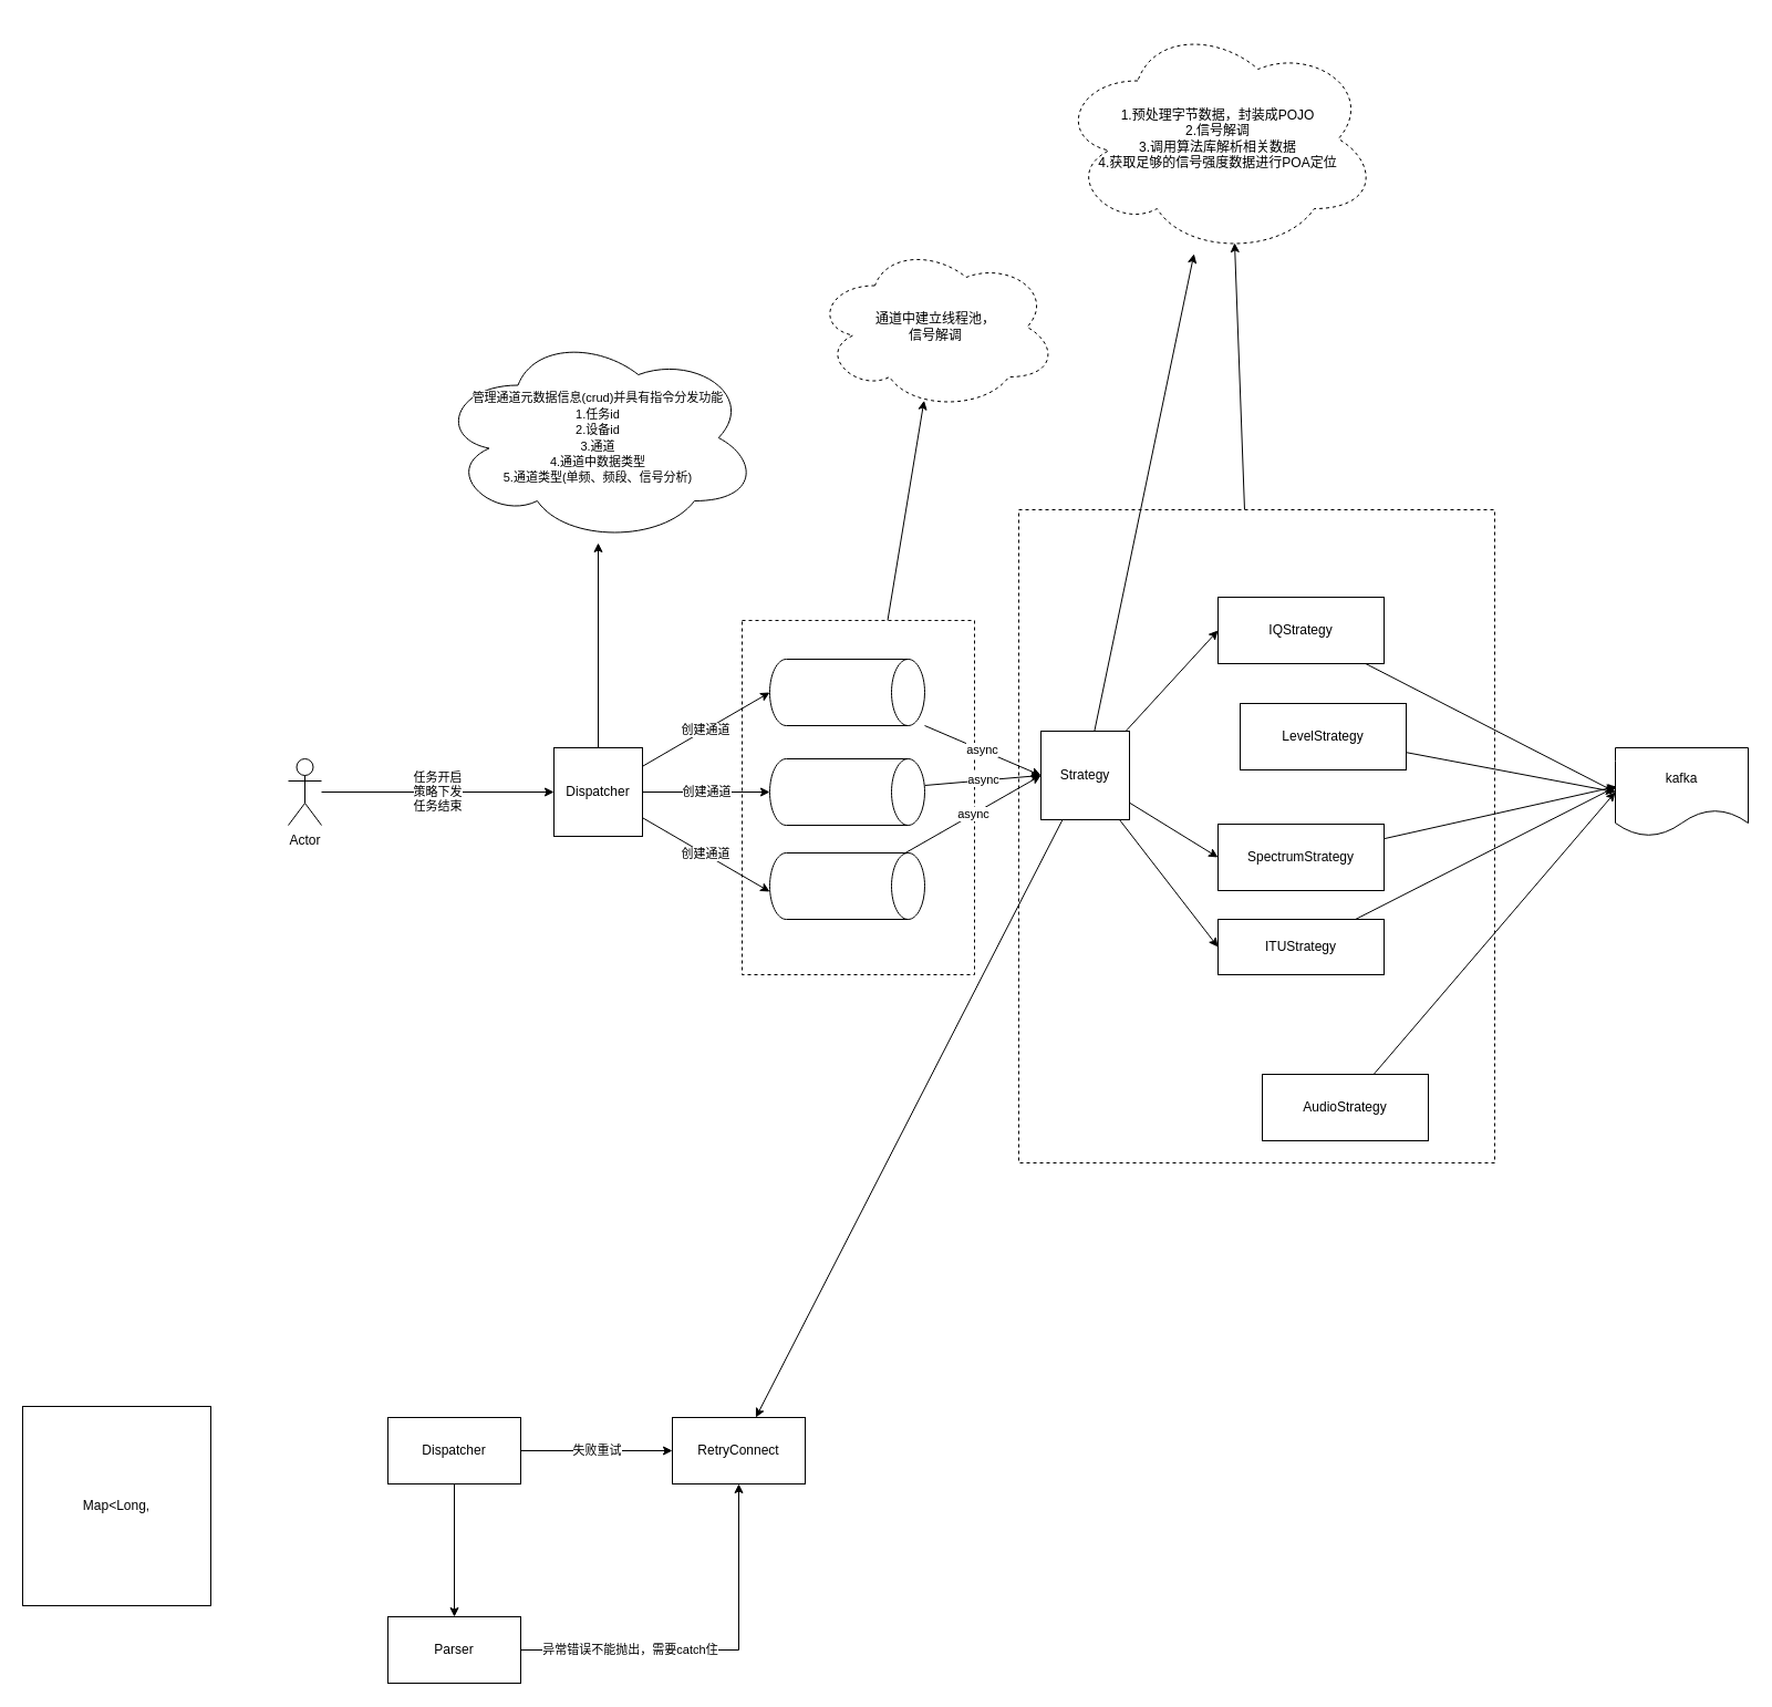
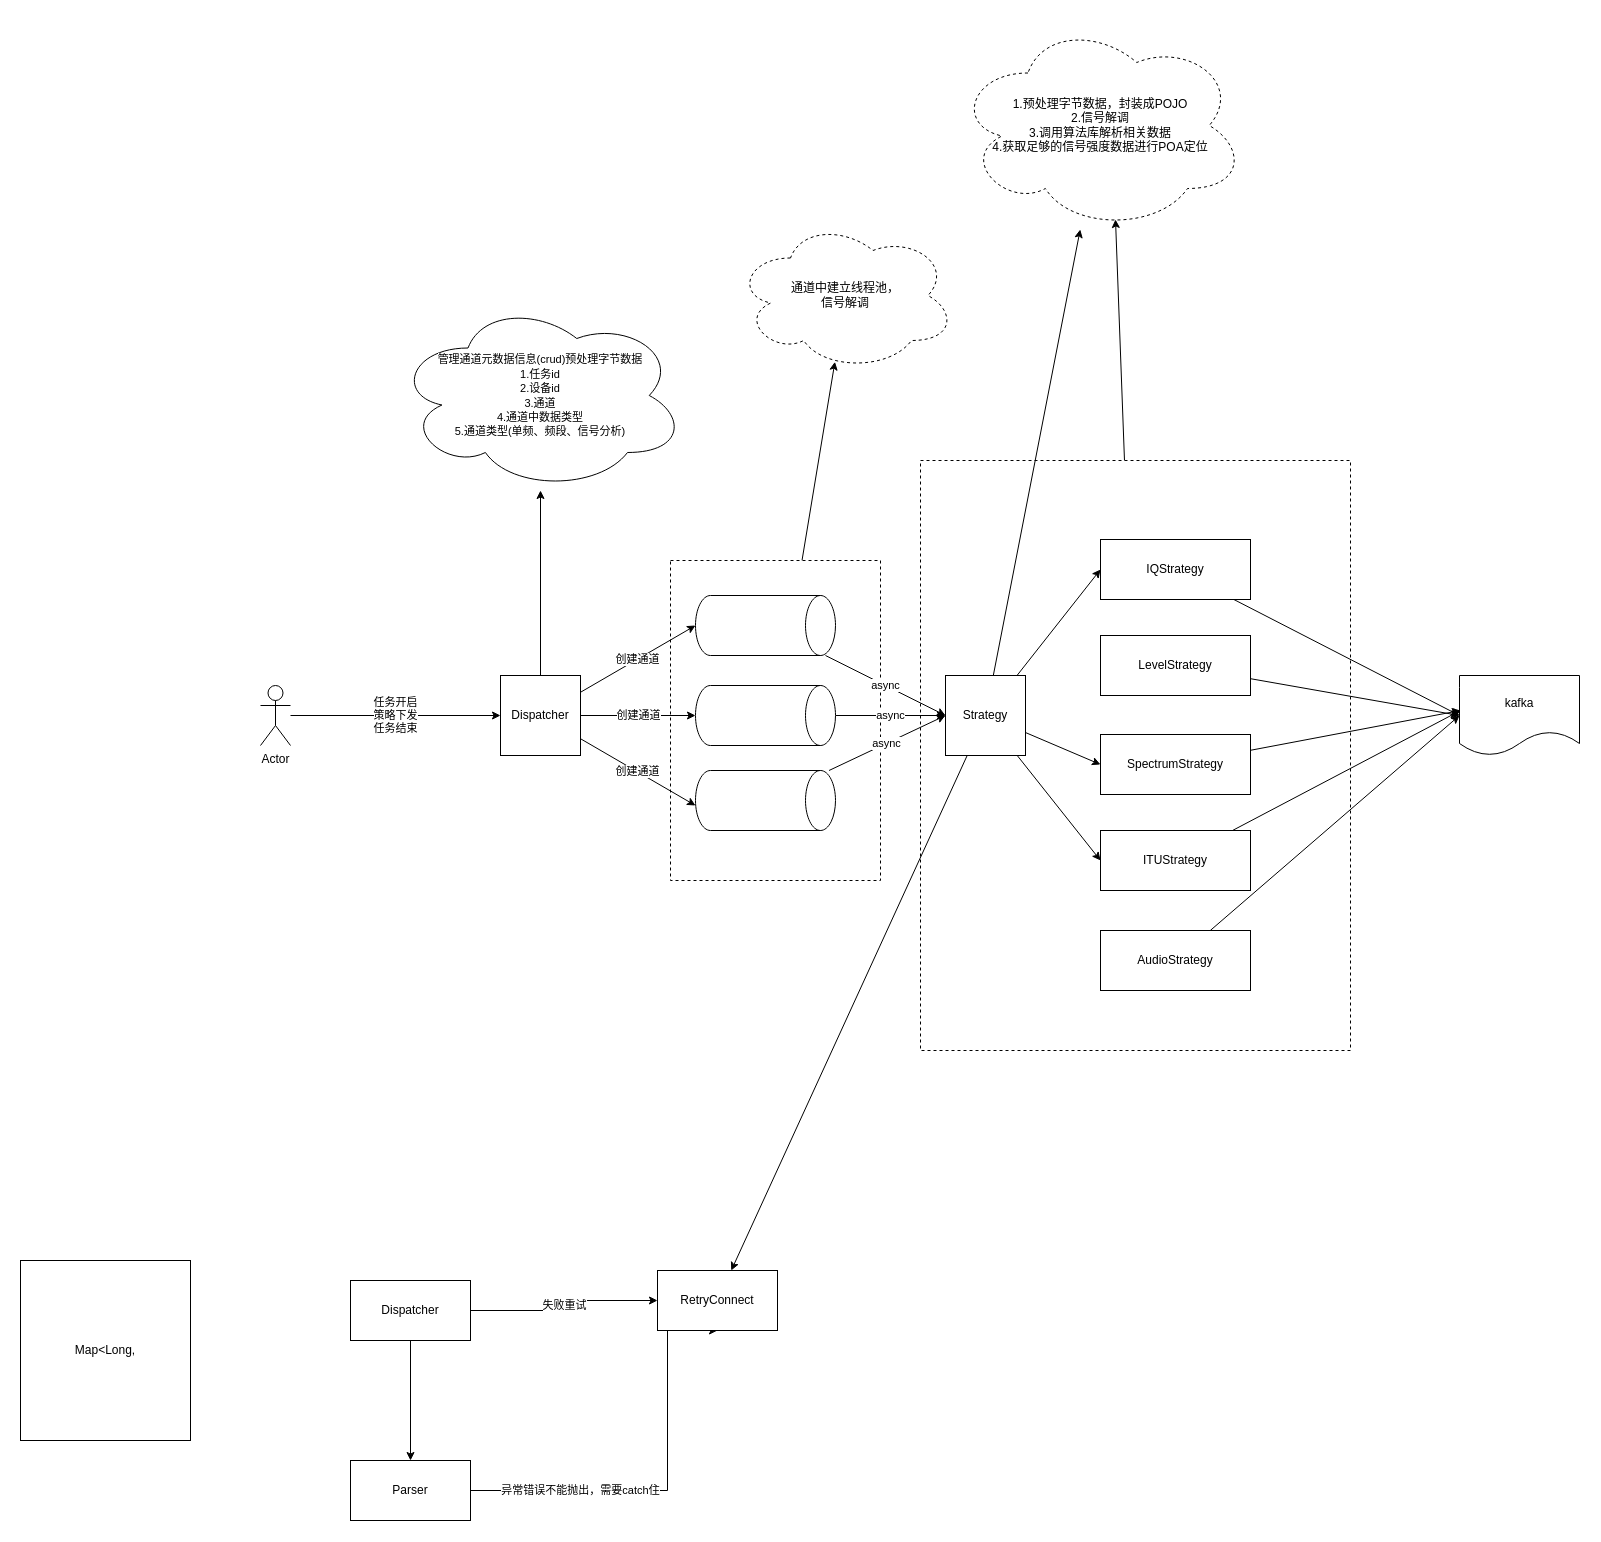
- <mxCell id="25" value="&lt;span style=&quot;font-size: 11px ; background-color: rgb(255 , 255 , 255)&quot;&gt;管理通道元数据信息(crud)并具有指令分发功能&lt;/span&gt;&lt;br style=&quot;font-size: 11px&quot;&gt;&lt;span style=&quot;font-size: 11px ; background-color: rgb(255 , 255 , 255)&quot;&gt;1.任务id&lt;/span&gt;&lt;br style=&quot;font-size: 11px&quot;&gt;&lt;span style=&quot;font-size: 11px ; background-color: rgb(255 , 255 , 255)&quot;&gt;2.设备id&lt;/span&gt;&lt;br style=&quot;font-size: 11px&quot;&gt;&lt;span style=&quot;font-size: 11px ; background-color: rgb(255 , 255 , 255)&quot;&gt;3.通道&lt;/span&gt;&lt;br style=&quot;font-size: 11px&quot;&gt;&lt;span style=&quot;font-size: 11px ; background-color: rgb(255 , 255 , 255)&quot;&gt;4.通道中数据类型&lt;/span&gt;&lt;br style=&quot;font-size: 11px&quot;&gt;&lt;span style=&quot;font-size: 11px ; background-color: rgb(255 , 255 , 255)&quot;&gt;5.通道类型&lt;/span&gt;&lt;span style=&quot;font-size: 11px ; background-color: rgb(255 , 255 , 255)&quot;&gt;(单频、频段、信号分析)&lt;/span&gt;" style="ellipse;shape=cloud;whiteSpace=wrap;html=1;" parent="1" vertex="1"><mxGeometry x="395" y="300" width="290" height="190" as="geometry" /></mxCell>
+ <mxCell id="25" value="&lt;span style=&quot;font-size: 11px ; background-color: rgb(255 , 255 , 255)&quot;&gt;管理通道元数据信息(crud)预处理字节数据&lt;/span&gt;&lt;br style=&quot;font-size: 11px&quot;&gt;&lt;span style=&quot;font-size: 11px ; background-color: rgb(255 , 255 , 255)&quot;&gt;1.任务id&lt;/span&gt;&lt;br style=&quot;font-size: 11px&quot;&gt;&lt;span style=&quot;font-size: 11px ; background-color: rgb(255 , 255 , 255)&quot;&gt;2.设备id&lt;/span&gt;&lt;br style=&quot;font-size: 11px&quot;&gt;&lt;span style=&quot;font-size: 11px ; background-color: rgb(255 , 255 , 255)&quot;&gt;3.通道&lt;/span&gt;&lt;br style=&quot;font-size: 11px&quot;&gt;&lt;span style=&quot;font-size: 11px ; background-color: rgb(255 , 255 , 255)&quot;&gt;4.通道中数据类型&lt;/span&gt;&lt;br style=&quot;font-size: 11px&quot;&gt;&lt;span style=&quot;font-size: 11px ; background-color: rgb(255 , 255 , 255)&quot;&gt;5.通道类型&lt;/span&gt;&lt;span style=&quot;font-size: 11px ; background-color: rgb(255 , 255 , 255)&quot;&gt;(单频、频段、信号分析)&lt;/span&gt;" style="ellipse;shape=cloud;whiteSpace=wrap;html=1;" parent="1" vertex="1"><mxGeometry x="395" y="300" width="290" height="190" as="geometry" /></mxCell>
- <mxCell id="29" value="&lt;div style=&quot;text-align: center&quot;&gt;&lt;span style=&quot;text-align: left&quot;&gt;LevelStrategy&lt;/span&gt;&lt;/div&gt;" style="rounded=0;whiteSpace=wrap;html=1;" parent="1" vertex="1"><mxGeometry x="1120" y="635" width="150" height="60" as="geometry" /></mxCell>
+ <mxCell id="29" value="&lt;div style=&quot;text-align: center&quot;&gt;&lt;span style=&quot;text-align: left&quot;&gt;LevelStrategy&lt;/span&gt;&lt;/div&gt;" style="rounded=0;whiteSpace=wrap;html=1;" parent="1" vertex="1"><mxGeometry x="1100" y="635" width="150" height="60" as="geometry" /></mxCell>
- <mxCell id="24" value="&lt;div style=&quot;text-align: left&quot;&gt;Strategy&lt;/div&gt;" style="whiteSpace=wrap;html=1;aspect=fixed;" parent="1" vertex="1"><mxGeometry x="940" y="660" width="80" height="80" as="geometry" /></mxCell>
+ <mxCell id="24" value="&lt;div style=&quot;text-align: left&quot;&gt;Strategy&lt;/div&gt;" style="whiteSpace=wrap;html=1;aspect=fixed;" parent="1" vertex="1"><mxGeometry x="945" y="675" width="80" height="80" as="geometry" /></mxCell>
- <mxCell id="31" value="&lt;div style=&quot;text-align: center&quot;&gt;&lt;span style=&quot;text-align: left&quot;&gt;SpectrumStrategy&lt;/span&gt;&lt;/div&gt;" style="rounded=0;whiteSpace=wrap;html=1;" parent="1" vertex="1"><mxGeometry x="1100" y="744" width="150" height="60" as="geometry" /></mxCell>
+ <mxCell id="31" value="&lt;div style=&quot;text-align: center&quot;&gt;&lt;span style=&quot;text-align: left&quot;&gt;SpectrumStrategy&lt;/span&gt;&lt;/div&gt;" style="rounded=0;whiteSpace=wrap;html=1;" parent="1" vertex="1"><mxGeometry x="1100" y="734" width="150" height="60" as="geometry" /></mxCell>
- <mxCell id="33" value="&lt;div style=&quot;text-align: center&quot;&gt;&lt;span style=&quot;text-align: left&quot;&gt;ITUStrategy&lt;/span&gt;&lt;/div&gt;" style="rounded=0;whiteSpace=wrap;html=1;" parent="1" vertex="1"><mxGeometry x="1100" y="830" width="150" height="50" as="geometry" /></mxCell>
+ <mxCell id="33" value="&lt;div style=&quot;text-align: center&quot;&gt;&lt;span style=&quot;text-align: left&quot;&gt;ITUStrategy&lt;/span&gt;&lt;/div&gt;" style="rounded=0;whiteSpace=wrap;html=1;" parent="1" vertex="1"><mxGeometry x="1100" y="830" width="150" height="60" as="geometry" /></mxCell>
- <mxCell id="35" value="&lt;div style=&quot;text-align: center&quot;&gt;&lt;span style=&quot;text-align: left&quot;&gt;AudioStrategy&lt;/span&gt;&lt;/div&gt;" style="rounded=0;whiteSpace=wrap;html=1;" parent="1" vertex="1"><mxGeometry x="1140" y="970" width="150" height="60" as="geometry" /></mxCell>
+ <mxCell id="35" value="&lt;div style=&quot;text-align: center&quot;&gt;&lt;span style=&quot;text-align: left&quot;&gt;AudioStrategy&lt;/span&gt;&lt;/div&gt;" style="rounded=0;whiteSpace=wrap;html=1;" parent="1" vertex="1"><mxGeometry x="1100" y="930" width="150" height="60" as="geometry" /></mxCell>
- <mxCell id="45" value="RetryConnect" style="rounded=0;whiteSpace=wrap;html=1;" vertex="1" parent="1"><mxGeometry x="607" y="1280" width="120" height="60" as="geometry" /></mxCell>
+ <mxCell id="45" value="RetryConnect" style="rounded=0;whiteSpace=wrap;html=1;" vertex="1" parent="1"><mxGeometry x="657" y="1270" width="120" height="60" as="geometry" /></mxCell>
- <mxCell id="47" value="Map&amp;lt;Long," style="rounded=0;whiteSpace=wrap;html=1;" vertex="1" parent="1"><mxGeometry x="20" y="1270" width="170" height="180" as="geometry" /></mxCell>
+ <mxCell id="47" value="Map&amp;lt;Long," style="rounded=0;whiteSpace=wrap;html=1;" vertex="1" parent="1"><mxGeometry x="20" y="1260" width="170" height="180" as="geometry" /></mxCell>
